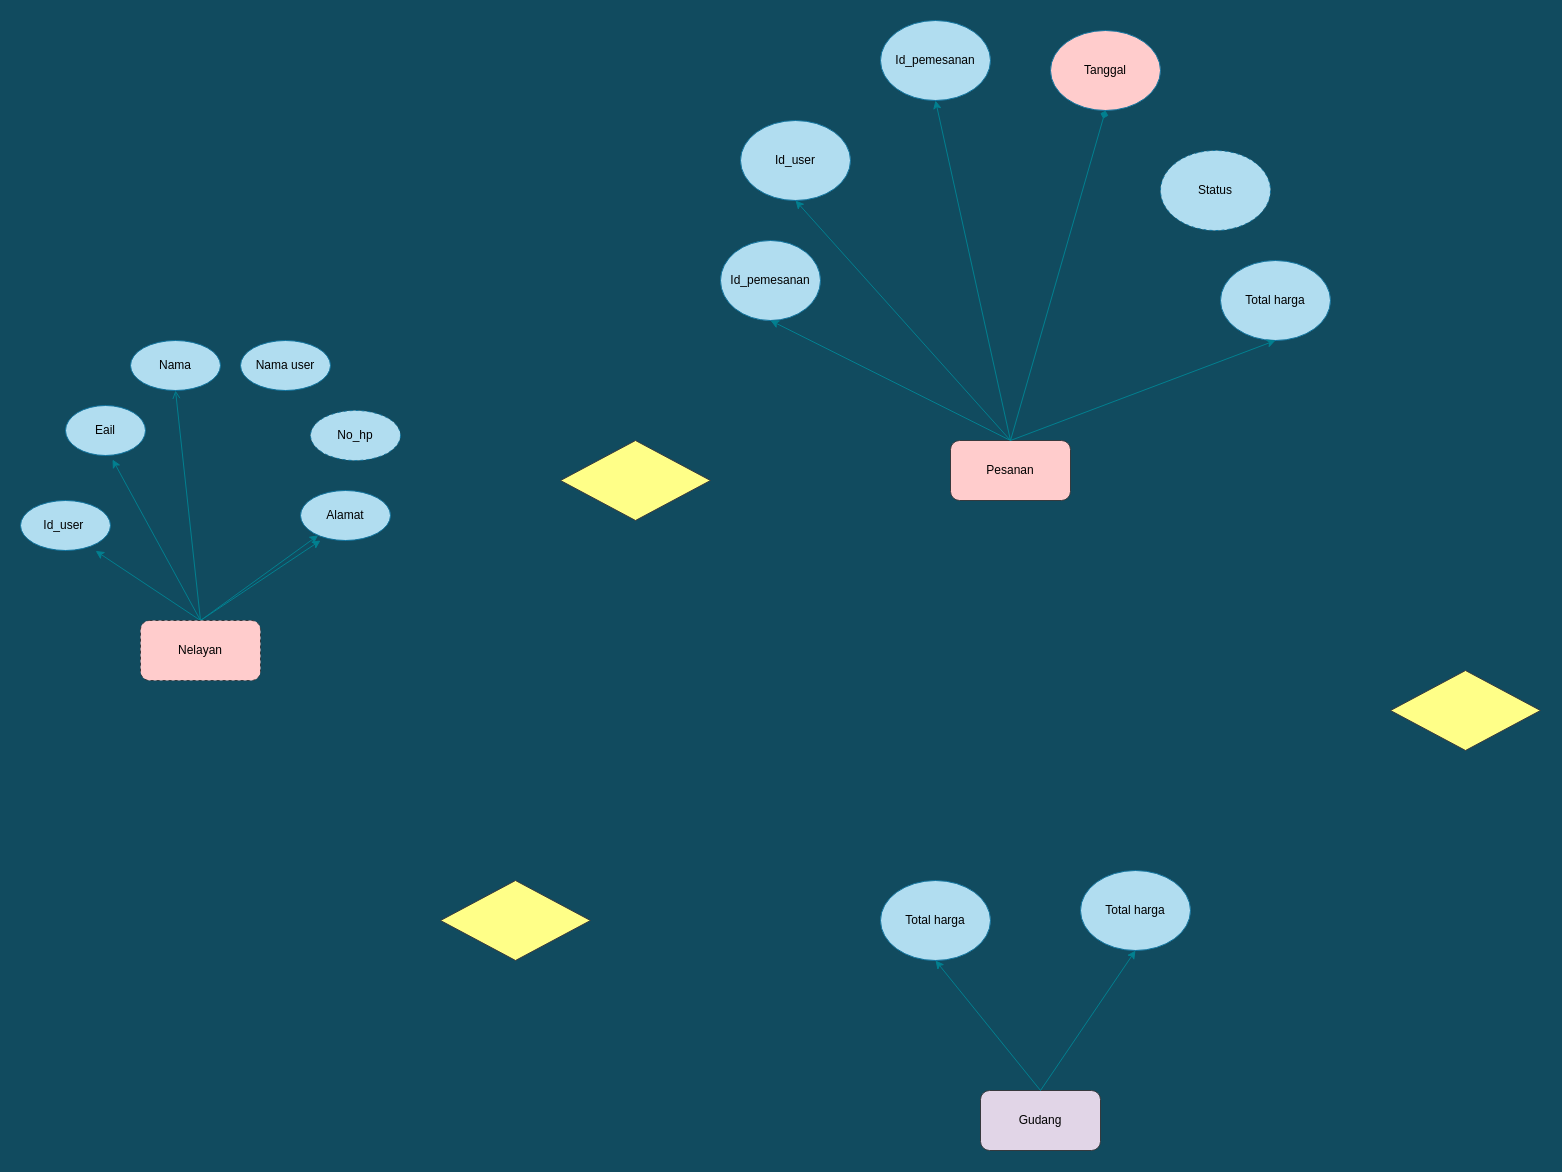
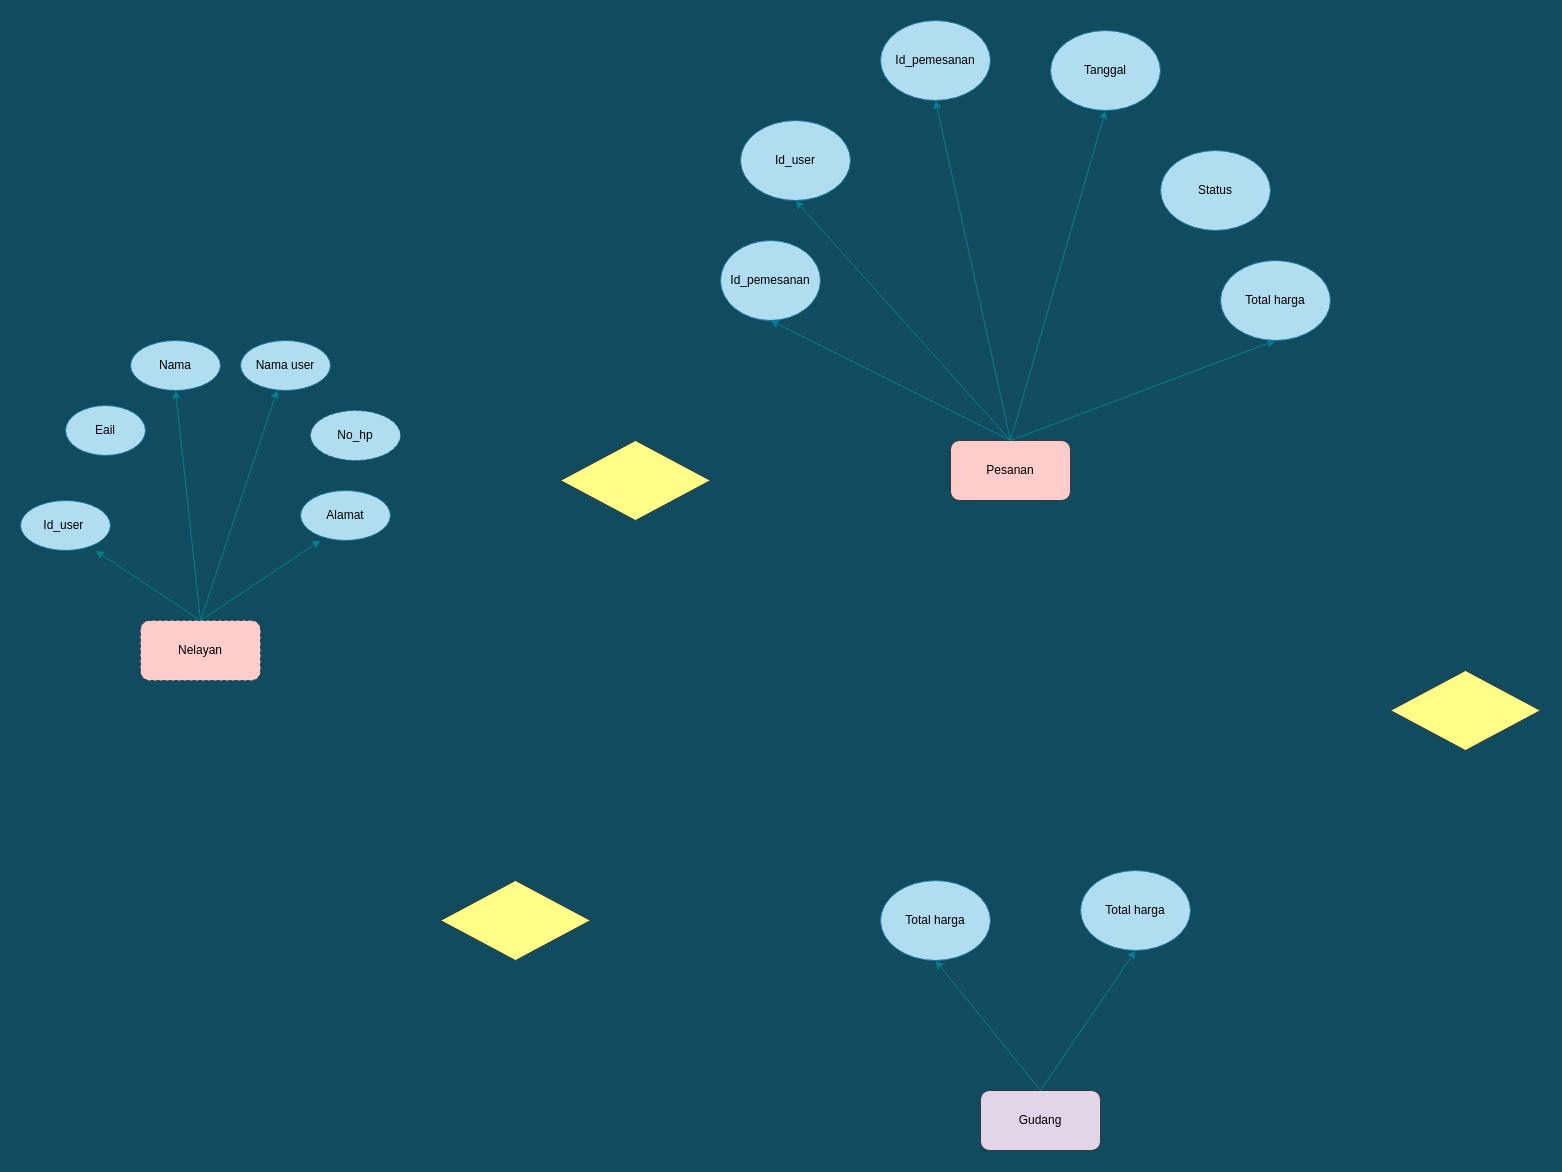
- <mxCell id="20" value="Tanggal" style="ellipse;whiteSpace=wrap;html=1;strokeColor=#10739e;fillColor=#ffcccc;" vertex="1" parent="1"><mxGeometry x="1050" y="30" width="110" height="80" as="geometry" /></mxCell>
+ <mxCell id="20" value="Tanggal" style="ellipse;whiteSpace=wrap;html=1;strokeColor=#10739e;fillColor=#b1ddf0;" vertex="1" parent="1"><mxGeometry x="1050" y="30" width="110" height="80" as="geometry" /></mxCell>
- <mxCell id="24" value="" style="endArrow=diamond;html=1;rounded=0;entryX=0.5;entryY=1;entryDx=0;entryDy=0;labelBackgroundColor=#114B5F;strokeColor=#028090;fontColor=#E4FDE1;exitX=0.5;exitY=0;exitDx=0;exitDy=0;" edge="1" parent="1" source="8" target="20"><mxGeometry width="50" height="50" relative="1" as="geometry"><mxPoint x="1020" y="450" as="sourcePoint" /><mxPoint x="1015" y="160" as="targetPoint" /></mxGeometry></mxCell>
+ <mxCell id="24" value="" style="endArrow=classic;html=1;rounded=0;entryX=0.5;entryY=1;entryDx=0;entryDy=0;labelBackgroundColor=#114B5F;strokeColor=#028090;fontColor=#E4FDE1;exitX=0.5;exitY=0;exitDx=0;exitDy=0;" edge="1" parent="1" source="8" target="20"><mxGeometry width="50" height="50" relative="1" as="geometry"><mxPoint x="1020" y="450" as="sourcePoint" /><mxPoint x="1015" y="160" as="targetPoint" /></mxGeometry></mxCell>
- <mxCell id="21" value="Status" style="ellipse;whiteSpace=wrap;html=1;strokeColor=#10739e;fillColor=#b1ddf0;dashed=1;" vertex="1" parent="1"><mxGeometry x="1160" y="150" width="110" height="80" as="geometry" /></mxCell>
+ <mxCell id="21" value="Status" style="ellipse;whiteSpace=wrap;html=1;strokeColor=#10739e;fillColor=#b1ddf0;" vertex="1" parent="1"><mxGeometry x="1160" y="150" width="110" height="80" as="geometry" /></mxCell>
- <mxCell id="7" value="" style="endArrow=open;html=1;rounded=0;entryX=0.5;entryY=1;entryDx=0;entryDy=0;labelBackgroundColor=#114B5F;strokeColor=#028090;fontColor=#E4FDE1;exitX=0.5;exitY=0;exitDx=0;exitDy=0;" parent="1" source="18" target="4" edge="1"><mxGeometry width="50" height="50" relative="1" as="geometry"><mxPoint x="190" y="610" as="sourcePoint" /><mxPoint x="380" y="340" as="targetPoint" /></mxGeometry></mxCell>
+ <mxCell id="7" value="" style="endArrow=classic;html=1;rounded=0;entryX=0.5;entryY=1;entryDx=0;entryDy=0;labelBackgroundColor=#114B5F;strokeColor=#028090;fontColor=#E4FDE1;exitX=0.5;exitY=0;exitDx=0;exitDy=0;" parent="1" source="18" target="4" edge="1"><mxGeometry width="50" height="50" relative="1" as="geometry"><mxPoint x="190" y="610" as="sourcePoint" /><mxPoint x="380" y="340" as="targetPoint" /></mxGeometry></mxCell>
- <mxCell id="6" value="" style="endArrow=classic;html=1;rounded=0;labelBackgroundColor=#114B5F;strokeColor=#028090;fontColor=#E4FDE1;entryX=0.588;entryY=1.08;entryDx=0;entryDy=0;entryPerimeter=0;exitX=0.5;exitY=0;exitDx=0;exitDy=0;" parent="1" source="18" edge="1" target="3"><mxGeometry width="50" height="50" relative="1" as="geometry"><mxPoint x="190" y="610" as="sourcePoint" /><mxPoint x="325" y="320" as="targetPoint" /></mxGeometry></mxCell>
- <mxCell id="14" value="" style="endArrow=classic;html=1;rounded=0;labelBackgroundColor=#114B5F;strokeColor=#028090;fontColor=#E4FDE1;exitX=0.5;exitY=0;exitDx=0;exitDy=0;" edge="1" parent="1" source="18" target="16"><mxGeometry width="50" height="50" relative="1" as="geometry"><mxPoint x="190" y="610" as="sourcePoint" /><mxPoint x="220" y="340" as="targetPoint" /></mxGeometry></mxCell>
+ <mxCell id="14" value="" style="endArrow=classic;html=1;rounded=0;labelBackgroundColor=#114B5F;strokeColor=#028090;fontColor=#E4FDE1;exitX=0.5;exitY=0;exitDx=0;exitDy=0;" edge="1" parent="1" source="18" target="13"><mxGeometry width="50" height="50" relative="1" as="geometry"><mxPoint x="190" y="610" as="sourcePoint" /><mxPoint x="220" y="340" as="targetPoint" /></mxGeometry></mxCell>
